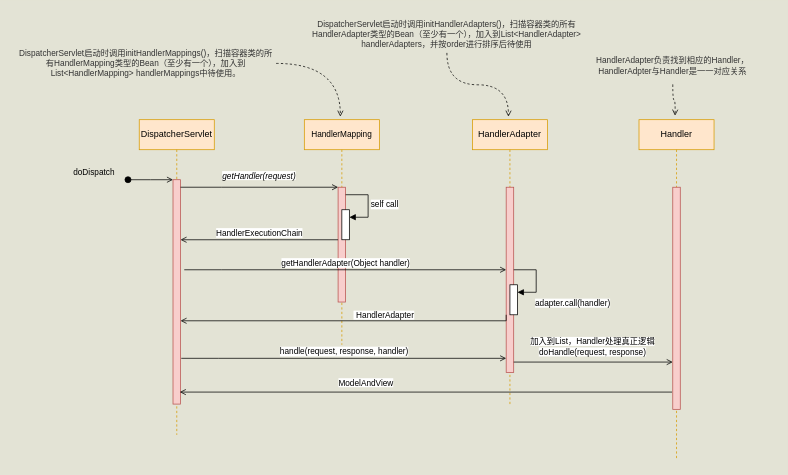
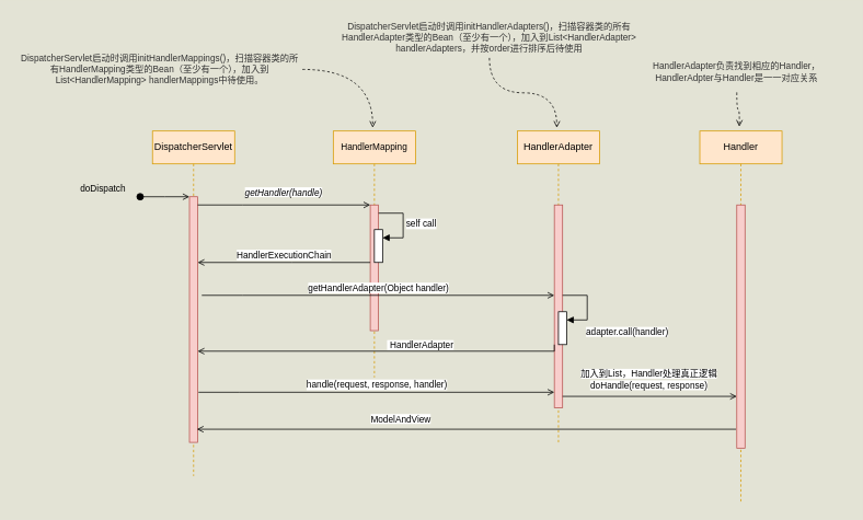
- <mxCell id="19" value="&lt;i&gt;&lt;font style=&quot;font-size: 11px; background-color: rgb(255, 255, 255);&quot;&gt;getHandler(request)&lt;/font&gt;&lt;/i&gt;" style="text;html=1;strokeColor=none;fillColor=none;align=center;verticalAlign=middle;whiteSpace=wrap;rounded=0;fontSize=11;" vertex="1" parent="1"><mxGeometry x="265" y="219" width="160" height="30" as="geometry" /></mxCell>
+ <mxCell id="19" value="&lt;i&gt;&lt;font style=&quot;font-size: 11px; background-color: rgb(255, 255, 255);&quot;&gt;getHandler(handle)&lt;/font&gt;&lt;/i&gt;" style="text;html=1;strokeColor=none;fillColor=none;align=center;verticalAlign=middle;whiteSpace=wrap;rounded=0;fontSize=11;" vertex="1" parent="1"><mxGeometry x="265" y="219" width="160" height="30" as="geometry" /></mxCell>
